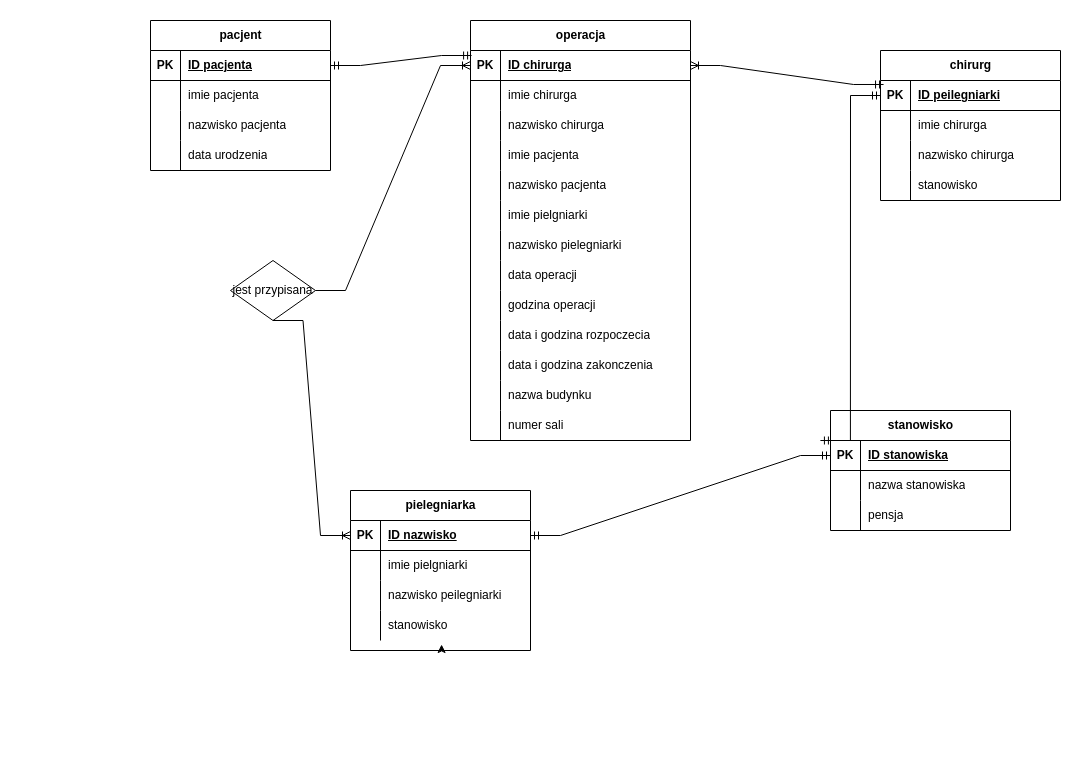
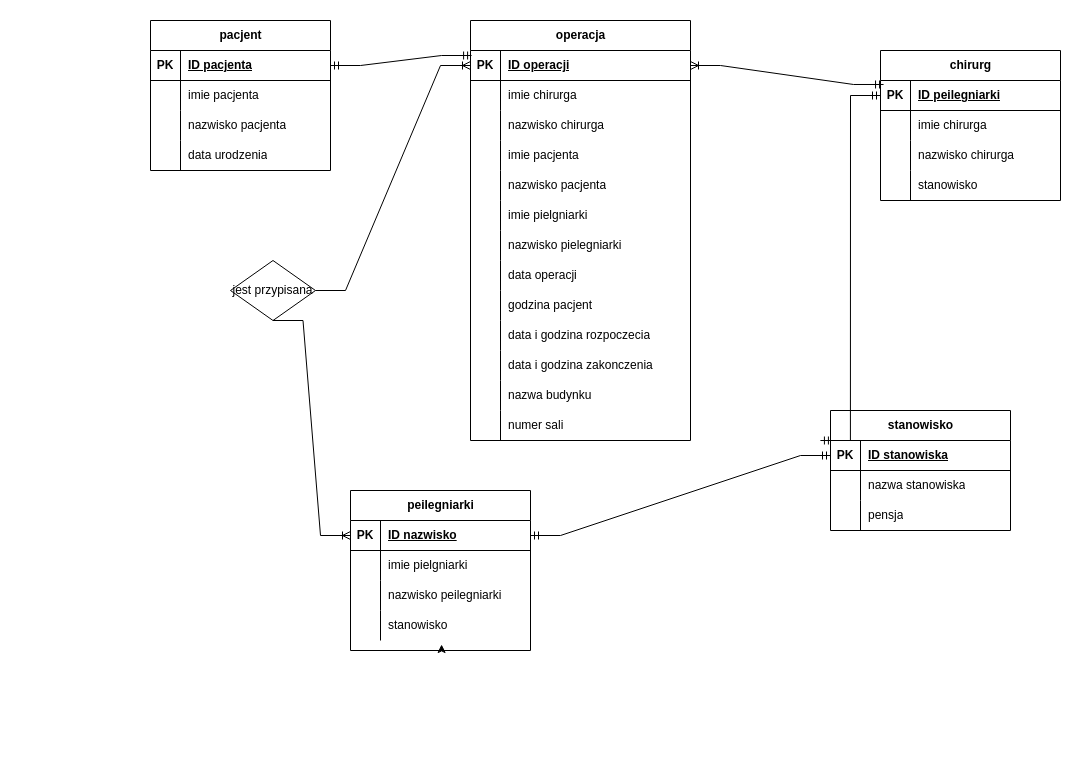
- <mxCell id="5" value="ID chirurga" style="shape=partialRectangle;connectable=0;fillColor=none;top=0;left=0;bottom=0;right=0;align=left;spacingLeft=6;fontStyle=5;overflow=hidden;whiteSpace=wrap;html=1;" vertex="1" parent="3"><mxGeometry x="30" width="190" height="30" as="geometry"><mxRectangle width="190" height="30" as="alternateBounds" /></mxGeometry></mxCell>
+ <mxCell id="5" value="ID operacji" style="shape=partialRectangle;connectable=0;fillColor=none;top=0;left=0;bottom=0;right=0;align=left;spacingLeft=6;fontStyle=5;overflow=hidden;whiteSpace=wrap;html=1;" vertex="1" parent="3"><mxGeometry x="30" width="190" height="30" as="geometry"><mxRectangle width="190" height="30" as="alternateBounds" /></mxGeometry></mxCell>
- <mxCell id="29" value="godzina operacji" style="shape=partialRectangle;connectable=0;fillColor=none;top=0;left=0;bottom=0;right=0;align=left;spacingLeft=6;overflow=hidden;whiteSpace=wrap;html=1;" vertex="1" parent="27"><mxGeometry x="30" width="190" height="30" as="geometry"><mxRectangle width="190" height="30" as="alternateBounds" /></mxGeometry></mxCell>
+ <mxCell id="29" value="godzina pacjent" style="shape=partialRectangle;connectable=0;fillColor=none;top=0;left=0;bottom=0;right=0;align=left;spacingLeft=6;overflow=hidden;whiteSpace=wrap;html=1;" vertex="1" parent="27"><mxGeometry x="30" width="190" height="30" as="geometry"><mxRectangle width="190" height="30" as="alternateBounds" /></mxGeometry></mxCell>
- <mxCell id="55" value="pielegniarka" style="shape=table;startSize=30;container=1;collapsible=1;childLayout=tableLayout;fixedRows=1;rowLines=0;fontStyle=1;align=center;resizeLast=1;html=1;" vertex="1" parent="1"><mxGeometry x="350" y="490" width="180" height="160" as="geometry" /></mxCell>
+ <mxCell id="55" value="peilegniarki" style="shape=table;startSize=30;container=1;collapsible=1;childLayout=tableLayout;fixedRows=1;rowLines=0;fontStyle=1;align=center;resizeLast=1;html=1;" vertex="1" parent="1"><mxGeometry x="350" y="490" width="180" height="160" as="geometry" /></mxCell>
